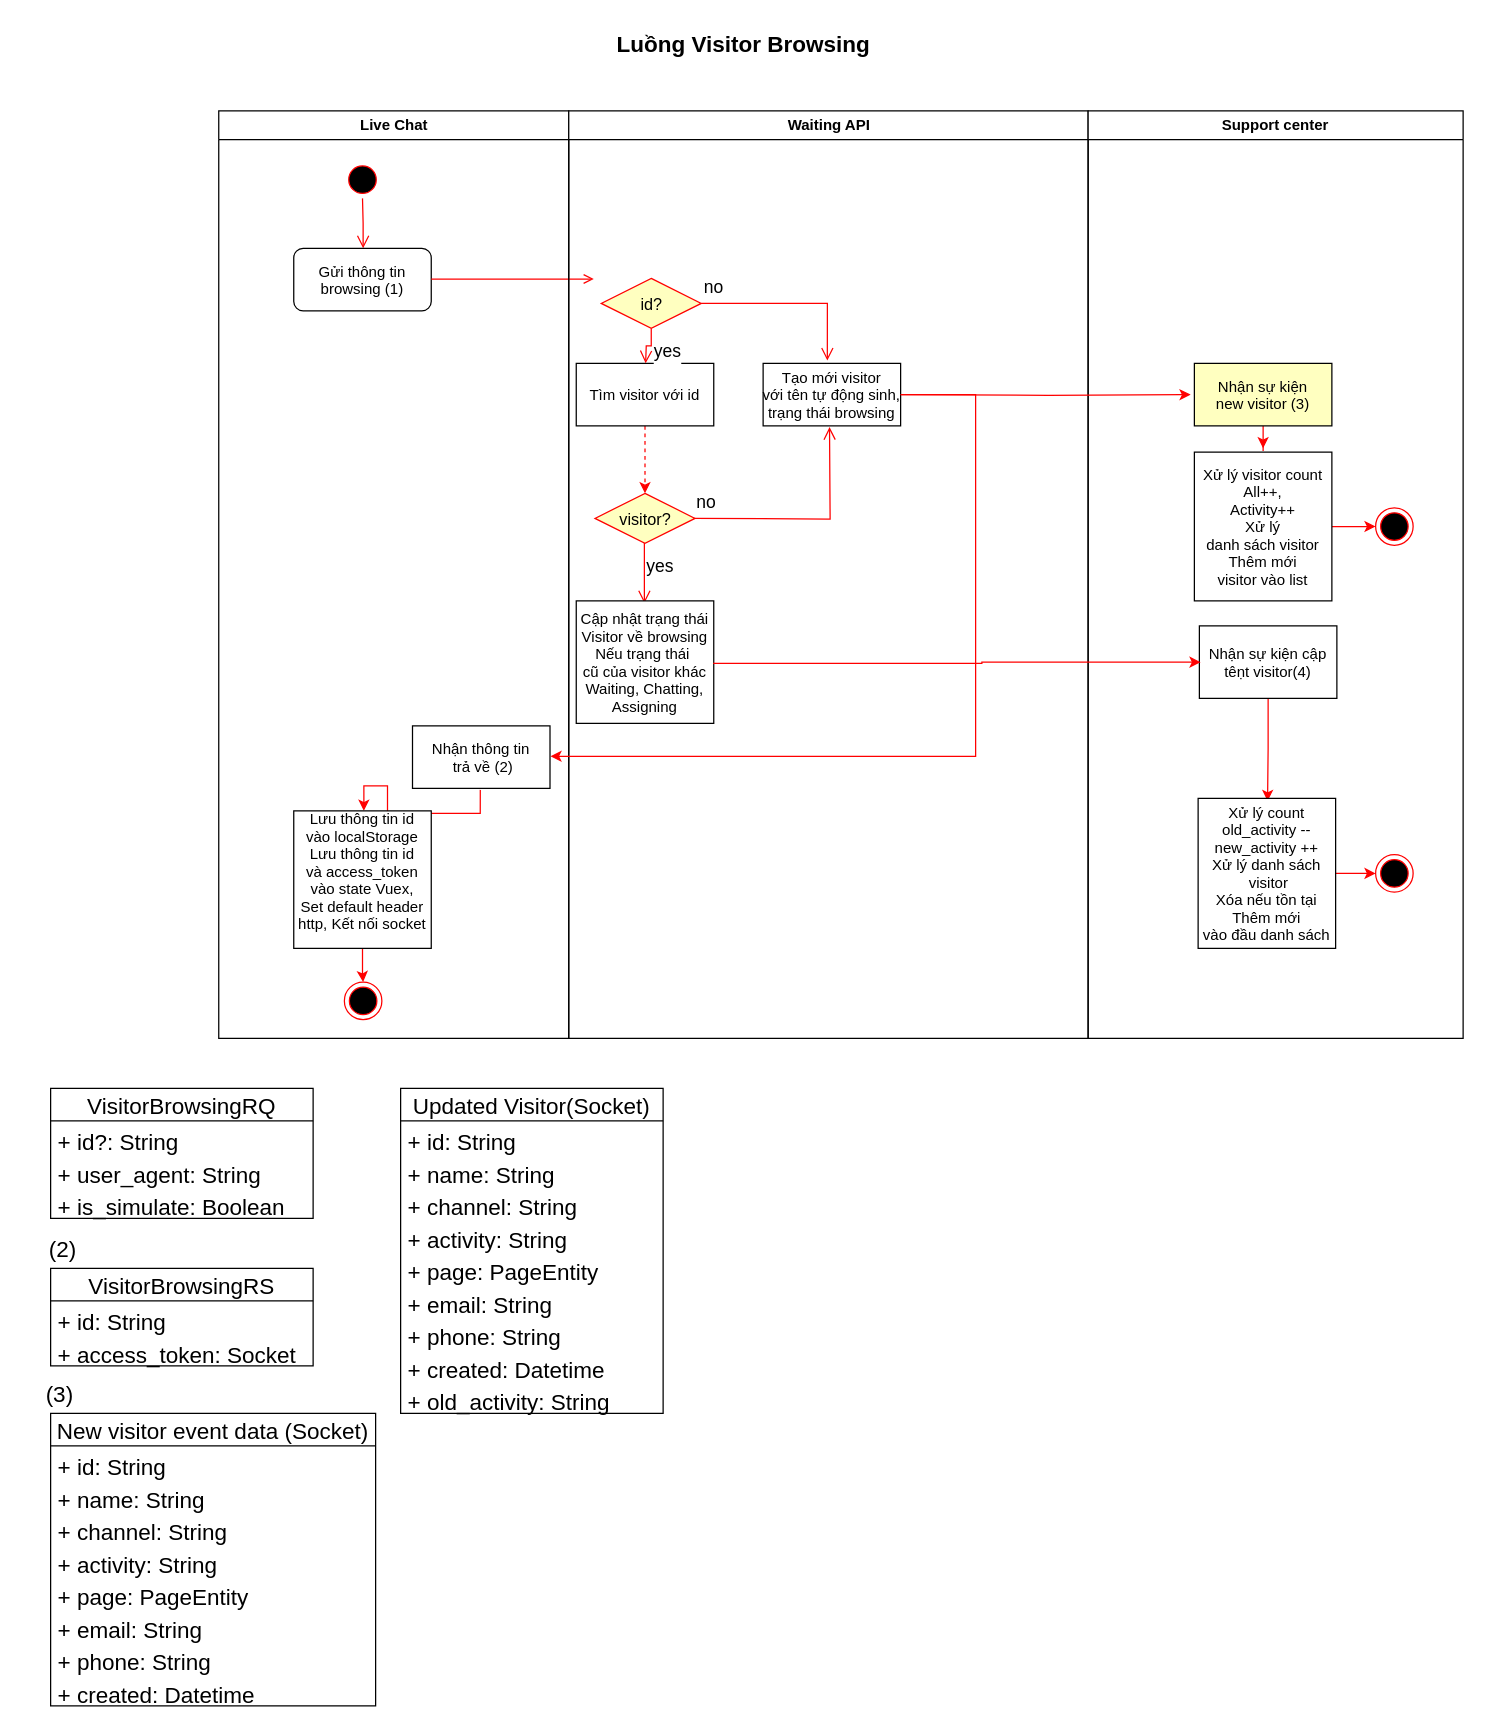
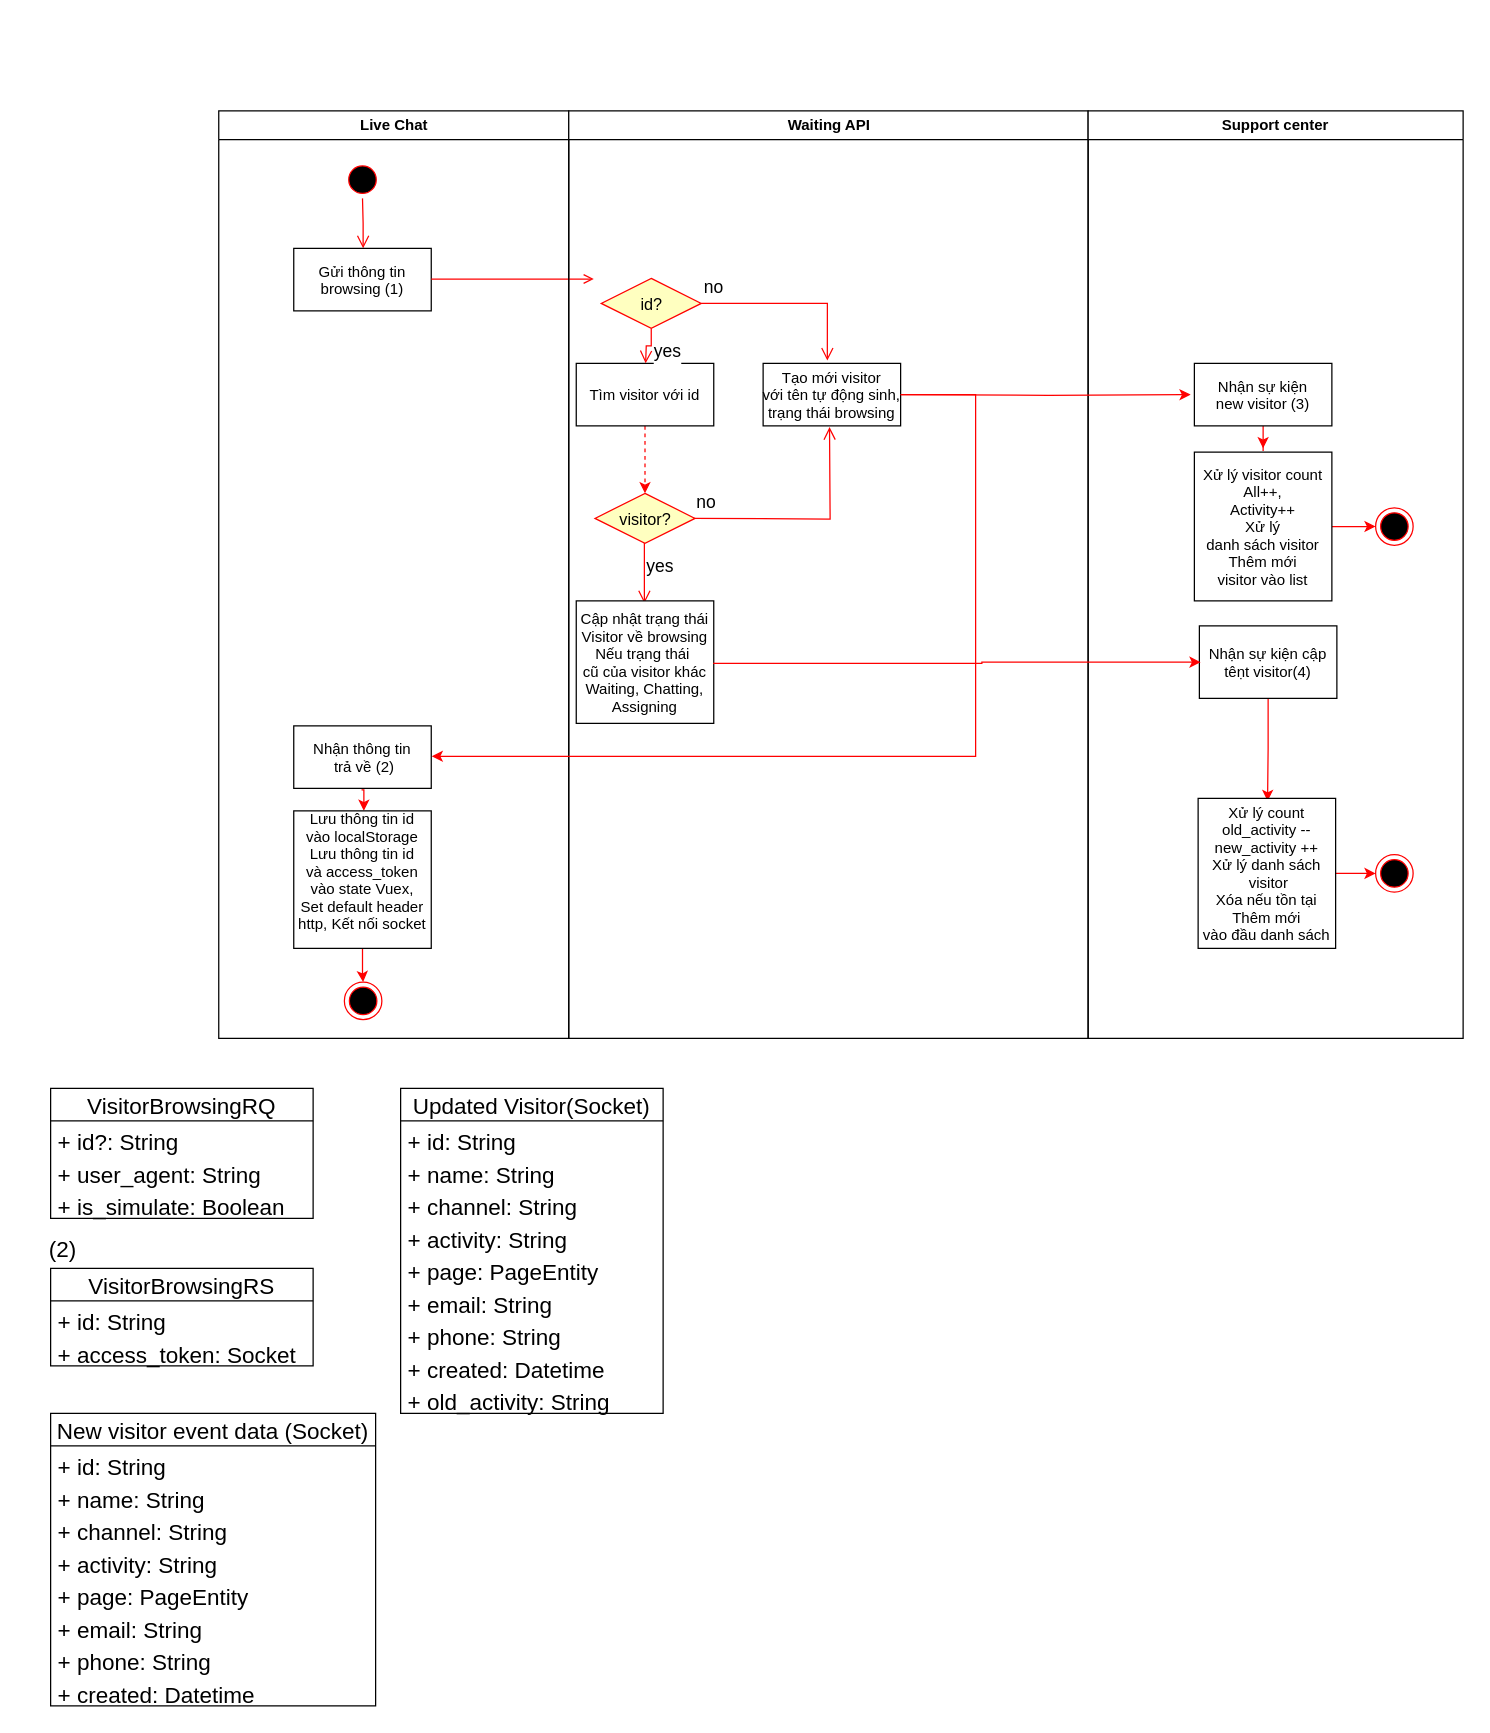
- <mxCell id="20" value="&lt;b&gt;&lt;font style=&quot;font-size: 18px;&quot;&gt;Luồng Visitor Browsing&lt;/font&gt;&lt;/b&gt;" style="text;html=1;strokeColor=none;fillColor=none;align=center;verticalAlign=middle;whiteSpace=wrap;rounded=0;" vertex="1" parent="1"><mxGeometry x="482" y="20" width="225" height="30" as="geometry" /></mxCell>
- <mxCell id="5" value="Gửi thông tin &#10;browsing (1)" style="rounded=1;" parent="2" vertex="1"><mxGeometry x="60" y="110" width="110" height="50" as="geometry" /></mxCell>
+ <mxCell id="5" value="Gửi thông tin &#10;browsing (1)" style="" parent="2" vertex="1"><mxGeometry x="60" y="110" width="110" height="50" as="geometry" /></mxCell>
- <mxCell id="35" value="Nhận sự kiện &#10;new visitor (3)" style="points=[[0,0.5,0,-3,0]];fillColor=#ffffc0;" vertex="1" parent="32"><mxGeometry x="85" y="202" width="110" height="50" as="geometry" /></mxCell>
+ <mxCell id="35" value="Nhận sự kiện &#10;new visitor (3)" style="points=[[0,0.5,0,-3,0]];" vertex="1" parent="32"><mxGeometry x="85" y="202" width="110" height="50" as="geometry" /></mxCell>
- <mxCell id="8" value="Nhận thông tin&#10; trả về (2)" style="" vertex="1" parent="2"><mxGeometry x="155" y="492" width="110" height="50" as="geometry" /></mxCell>
+ <mxCell id="8" value="Nhận thông tin&#10; trả về (2)" style="" vertex="1" parent="2"><mxGeometry x="60" y="492" width="110" height="50" as="geometry" /></mxCell>
- <mxCell id="52" value="(3)&amp;nbsp;" style="text;html=1;strokeColor=none;fillColor=none;align=center;verticalAlign=middle;whiteSpace=wrap;rounded=0;fontSize=18;" vertex="1" parent="1"><mxGeometry x="20" y="1100" width="60" height="30" as="geometry" /></mxCell>
